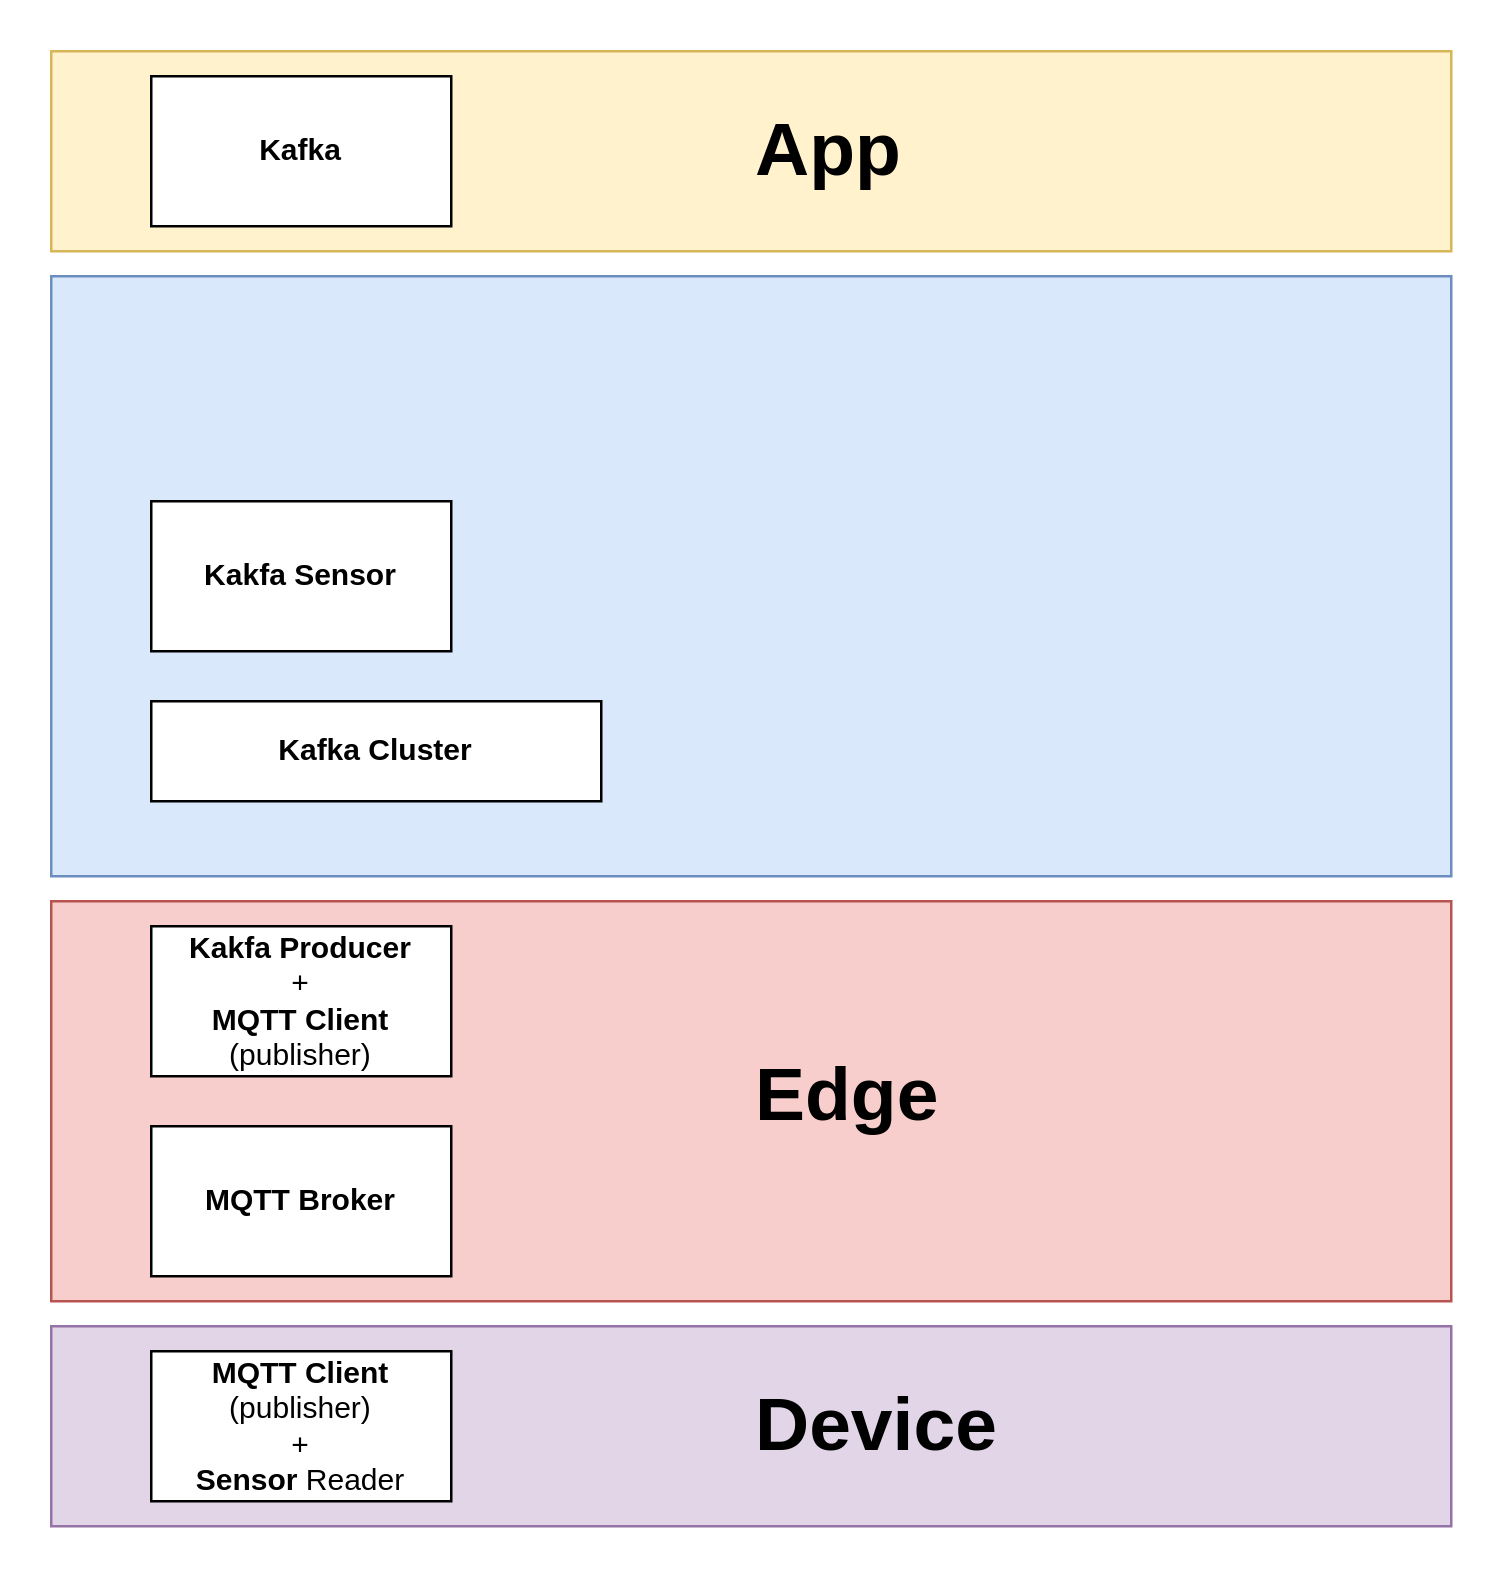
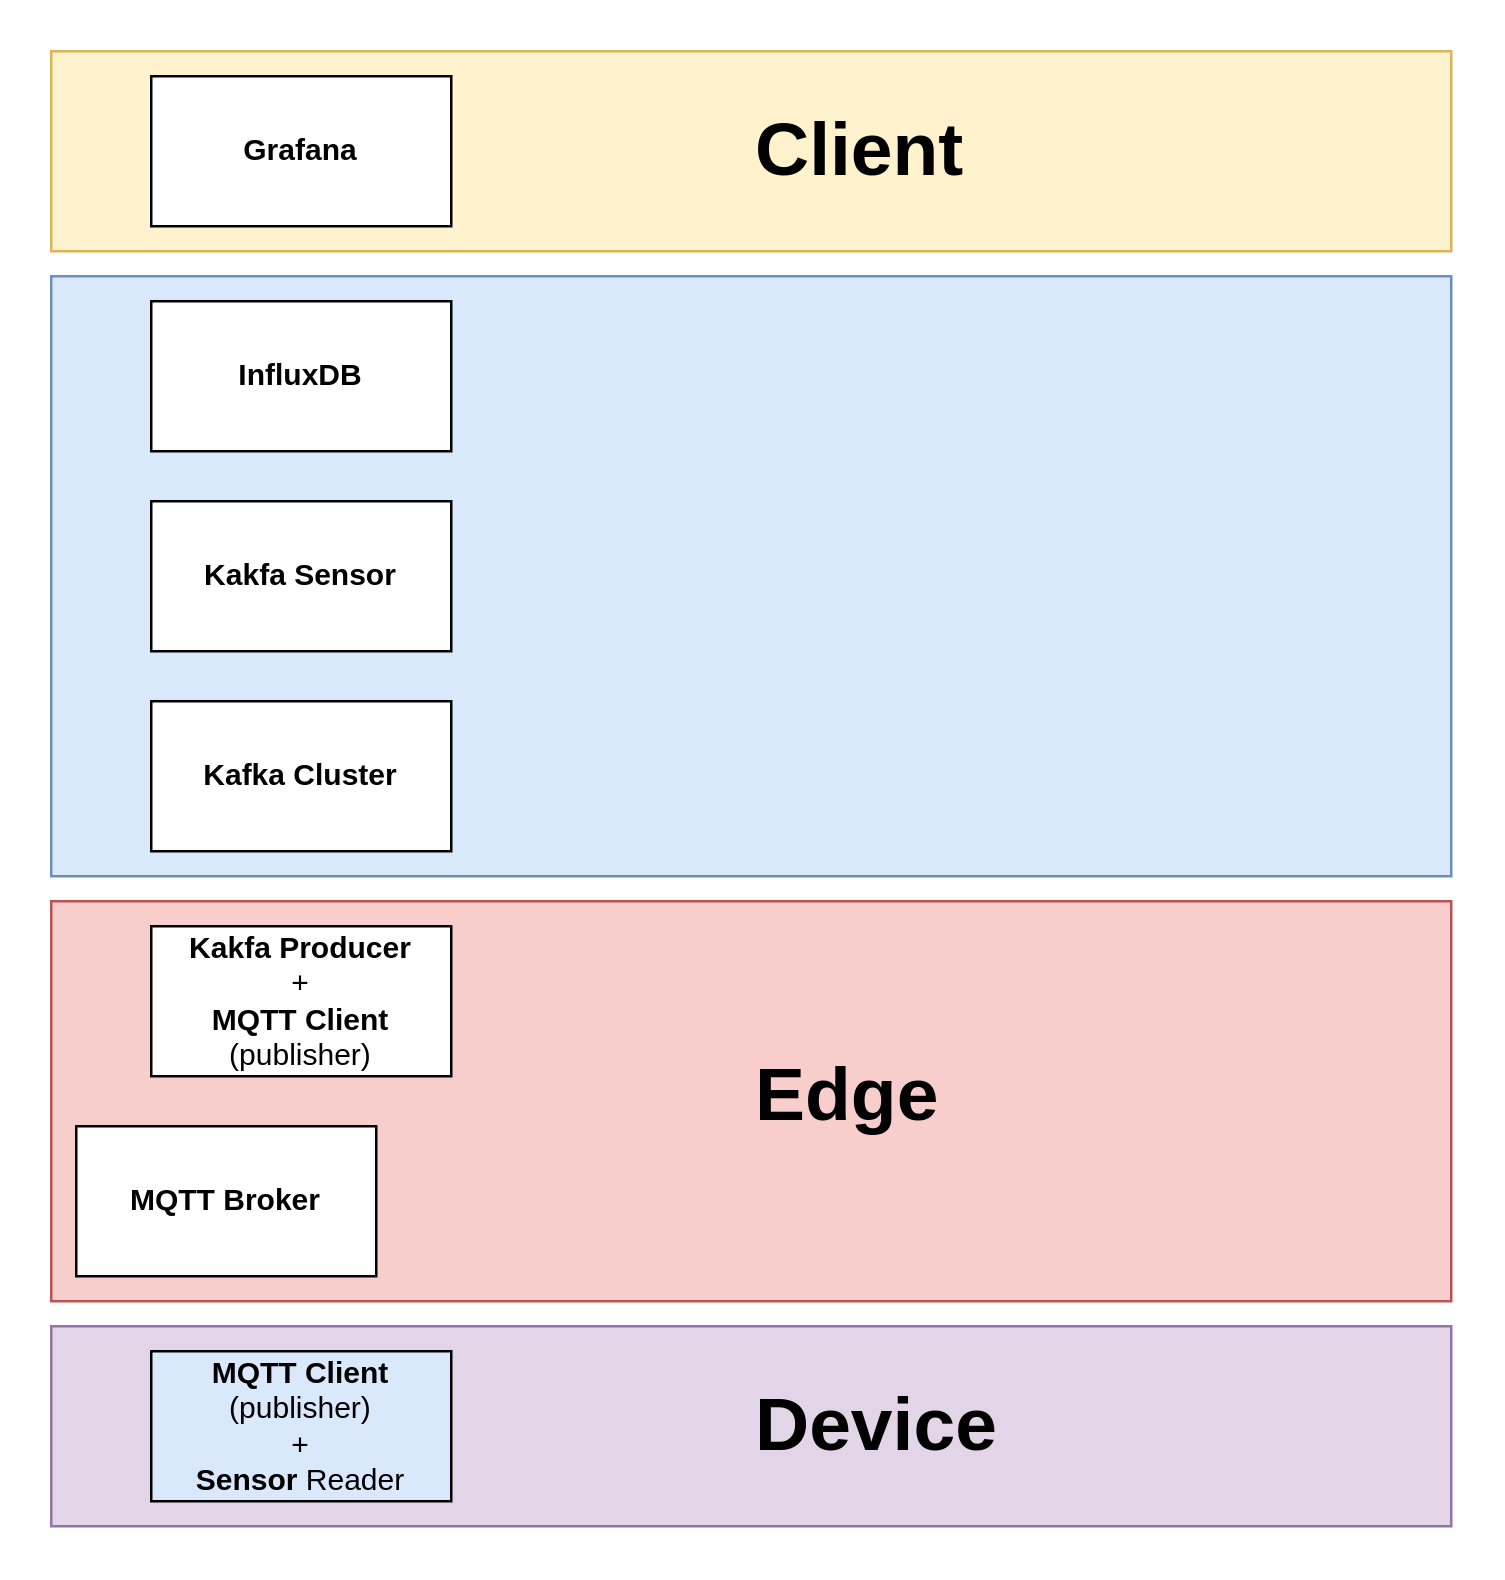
- <mxCell id="4" value="&lt;span style=&quot;font-size: 30px&quot;&gt;&lt;b&gt;App&lt;/b&gt;&lt;/span&gt;&lt;br&gt;" style="text;html=1;" parent="1" vertex="1"><mxGeometry x="300" y="35" width="240" height="50" as="geometry" /></mxCell>
+ <mxCell id="4" value="&lt;span style=&quot;font-size: 30px&quot;&gt;&lt;b&gt;Client&lt;/b&gt;&lt;/span&gt;&lt;br&gt;" style="text;html=1;" parent="1" vertex="1"><mxGeometry x="300" y="35" width="240" height="50" as="geometry" /></mxCell>
- <mxCell id="13" value="&lt;b&gt;Kafka&lt;br&gt;&lt;/b&gt;" style="rounded=0;whiteSpace=wrap;html=1;" parent="1" vertex="1"><mxGeometry x="60" y="30" width="120" height="60" as="geometry" /></mxCell>
+ <mxCell id="13" value="&lt;b&gt;Grafana&lt;br&gt;&lt;/b&gt;" style="rounded=0;whiteSpace=wrap;html=1;" parent="1" vertex="1"><mxGeometry x="60" y="30" width="120" height="60" as="geometry" /></mxCell>
+ <mxCell id="12" value="&lt;b&gt;InfluxDB&lt;/b&gt;&lt;br&gt;" style="rounded=0;whiteSpace=wrap;html=1;" parent="1" vertex="1"><mxGeometry x="60" y="120" width="120" height="60" as="geometry" /></mxCell>
- <mxCell id="10" value="&lt;b&gt;Kafka Cluster&lt;/b&gt;" style="rounded=0;whiteSpace=wrap;html=1;" parent="1" vertex="1"><mxGeometry x="60" y="280" width="180" height="40" as="geometry" /></mxCell>
+ <mxCell id="10" value="&lt;b&gt;Kafka Cluster&lt;/b&gt;" style="rounded=0;whiteSpace=wrap;html=1;" parent="1" vertex="1"><mxGeometry x="60" y="280" width="120" height="60" as="geometry" /></mxCell>
- <mxCell id="8" value="&lt;b&gt;MQTT Broker&lt;/b&gt;" style="rounded=0;whiteSpace=wrap;html=1;" parent="1" vertex="1"><mxGeometry x="60" y="450" width="120" height="60" as="geometry" /></mxCell>
+ <mxCell id="8" value="&lt;b&gt;MQTT Broker&lt;/b&gt;" style="rounded=0;whiteSpace=wrap;html=1;" parent="1" vertex="1"><mxGeometry x="30" y="450" width="120" height="60" as="geometry" /></mxCell>
- <mxCell id="7" value="&lt;b&gt;MQTT Client&lt;br&gt;&lt;/b&gt;(publisher)&lt;br&gt;+&lt;br&gt;&lt;b&gt;Sensor&amp;nbsp;&lt;/b&gt;Reader&lt;br&gt;" style="rounded=0;whiteSpace=wrap;html=1;" parent="1" vertex="1"><mxGeometry x="60" y="540" width="120" height="60" as="geometry" /></mxCell>
+ <mxCell id="7" value="&lt;b&gt;MQTT Client&lt;br&gt;&lt;/b&gt;(publisher)&lt;br&gt;+&lt;br&gt;&lt;b&gt;Sensor&amp;nbsp;&lt;/b&gt;Reader&lt;br&gt;" style="rounded=0;whiteSpace=wrap;html=1;fillColor=#dae8fc;" parent="1" vertex="1"><mxGeometry x="60" y="540" width="120" height="60" as="geometry" /></mxCell>
